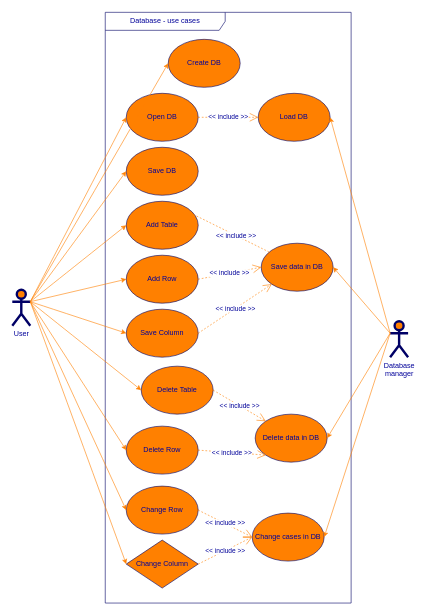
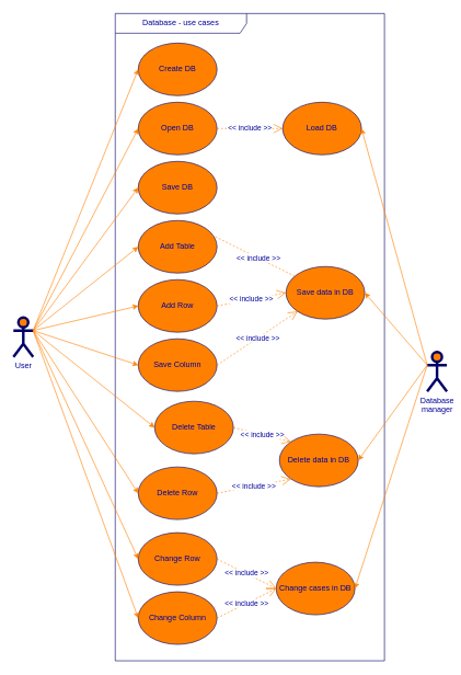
- <mxCell id="3" value="Create DB" style="ellipse;whiteSpace=wrap;html=1;fillColor=#FF8000;strokeColor=#000066;fontColor=#000099;" parent="1" vertex="1"><mxGeometry x="280" y="65" width="120" height="80" as="geometry" /></mxCell>
+ <mxCell id="3" value="Create DB" style="ellipse;whiteSpace=wrap;html=1;fillColor=#FF8000;strokeColor=#000066;fontColor=#000099;" parent="1" vertex="1"><mxGeometry x="210" y="65" width="120" height="80" as="geometry" /></mxCell>
- <mxCell id="24" value="Delete data in DB" style="ellipse;whiteSpace=wrap;html=1;fillColor=#FF8000;strokeColor=#000066;fontColor=#000099;" vertex="1" parent="1"><mxGeometry x="425" y="690" width="120" height="80" as="geometry" /></mxCell>
+ <mxCell id="24" value="Delete data in DB" style="ellipse;whiteSpace=wrap;html=1;fillColor=#FF8000;strokeColor=#000066;fontColor=#000099;" vertex="1" parent="1"><mxGeometry x="425" y="660" width="120" height="80" as="geometry" /></mxCell>
- <mxCell id="23" value="Change&amp;nbsp;Column" style="rhombus;whiteSpace=wrap;html=1;fillColor=#FF8000;strokeColor=#000066;fontColor=#000099;" vertex="1" parent="1"><mxGeometry x="210" y="900" width="120" height="80" as="geometry" /></mxCell>
+ <mxCell id="23" value="Change&amp;nbsp;Column" style="ellipse;whiteSpace=wrap;html=1;fillColor=#FF8000;strokeColor=#000066;fontColor=#000099;" vertex="1" parent="1"><mxGeometry x="210" y="900" width="120" height="80" as="geometry" /></mxCell>
